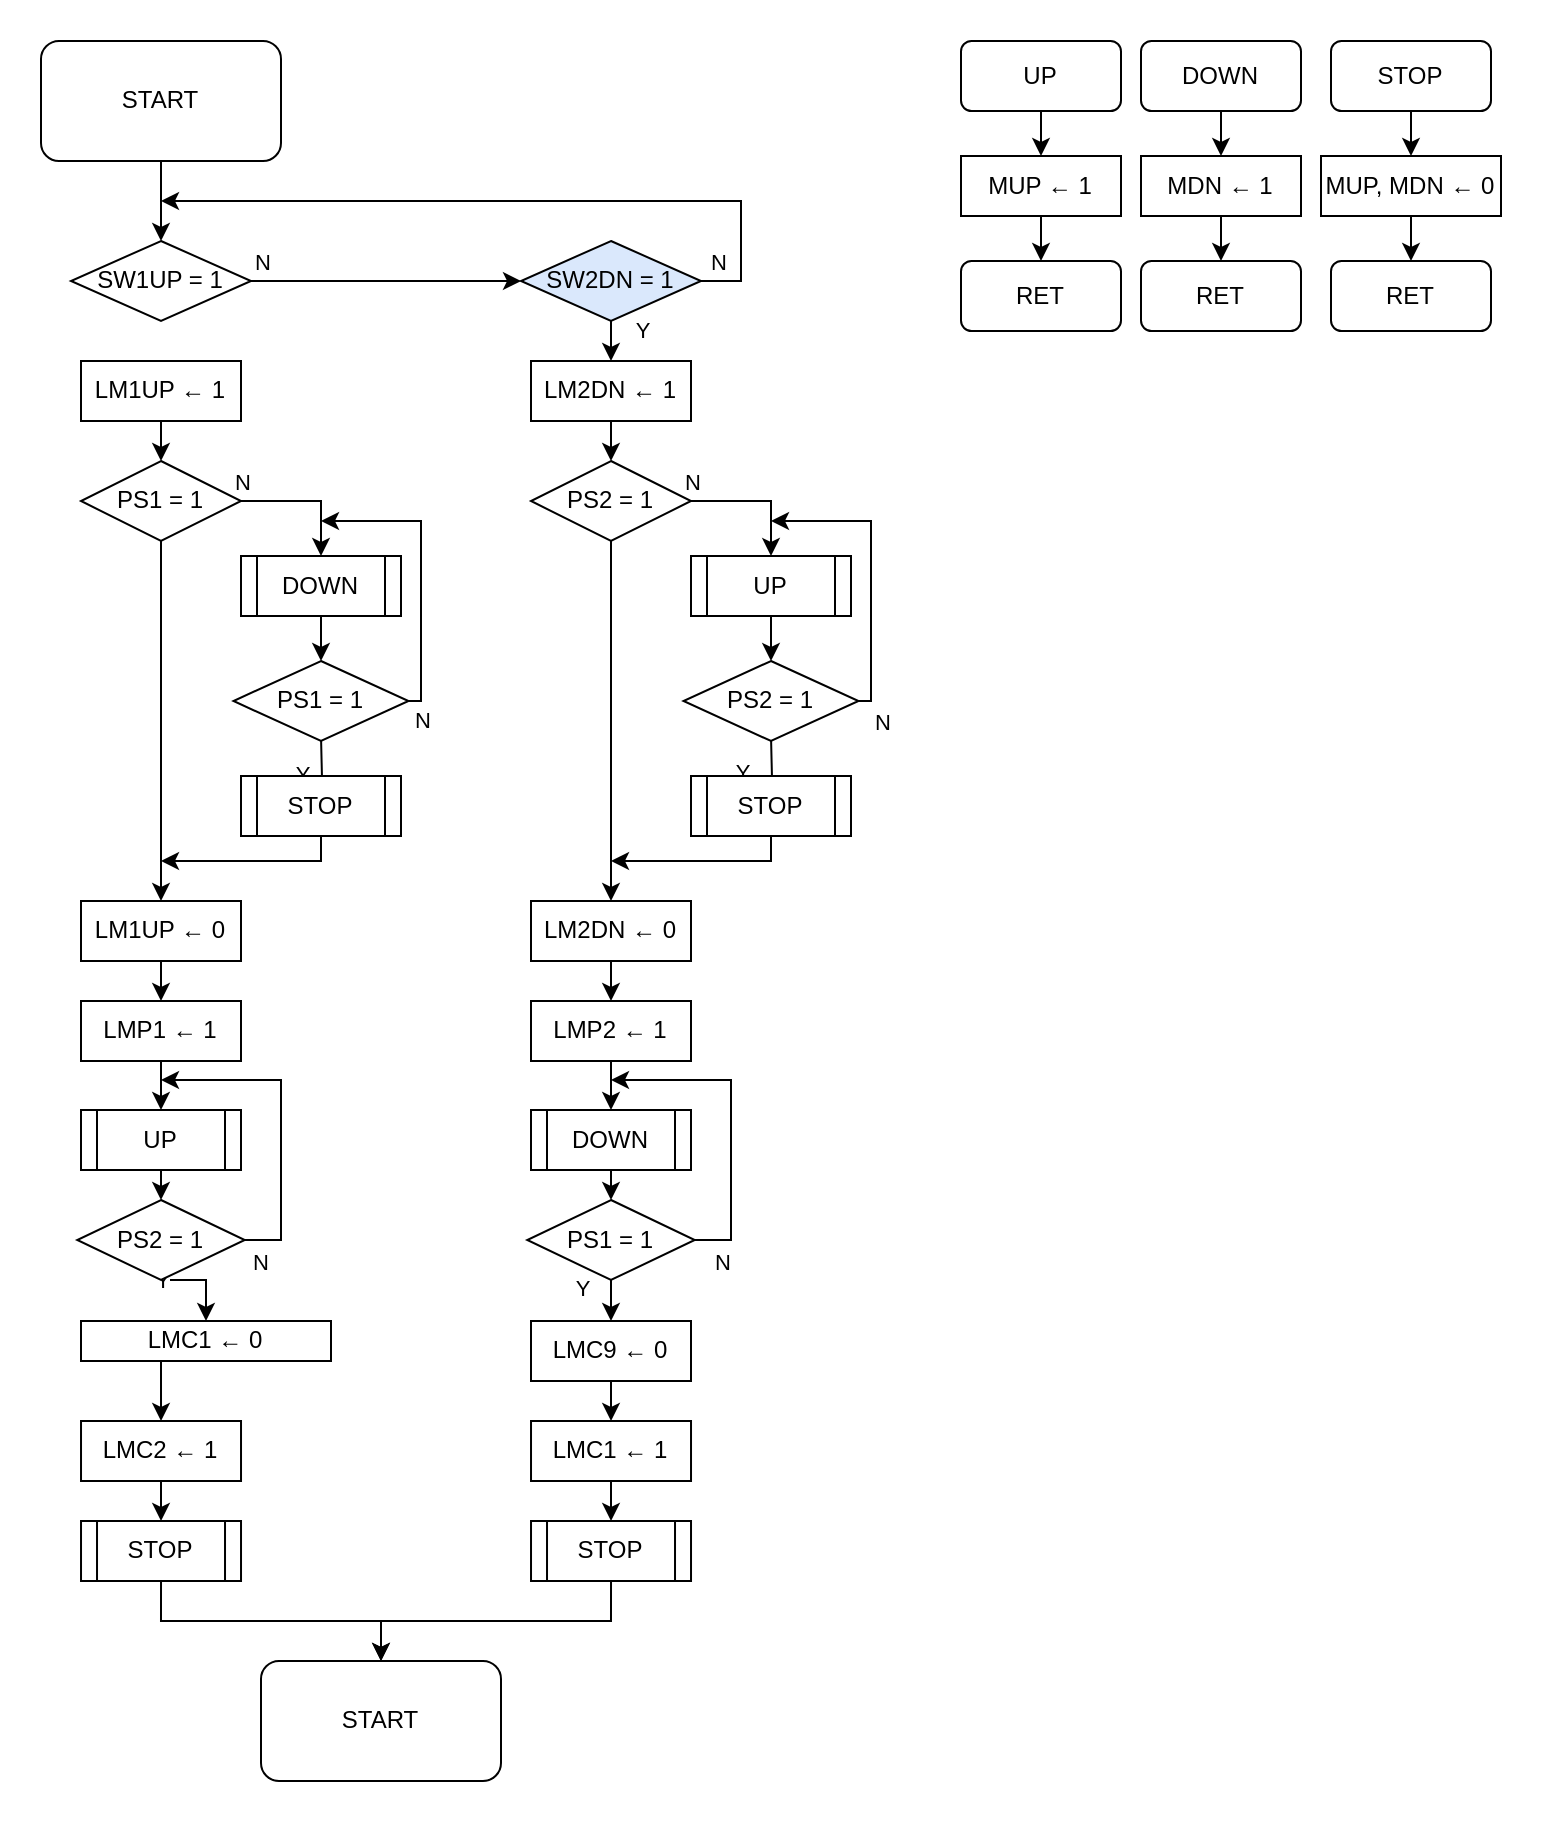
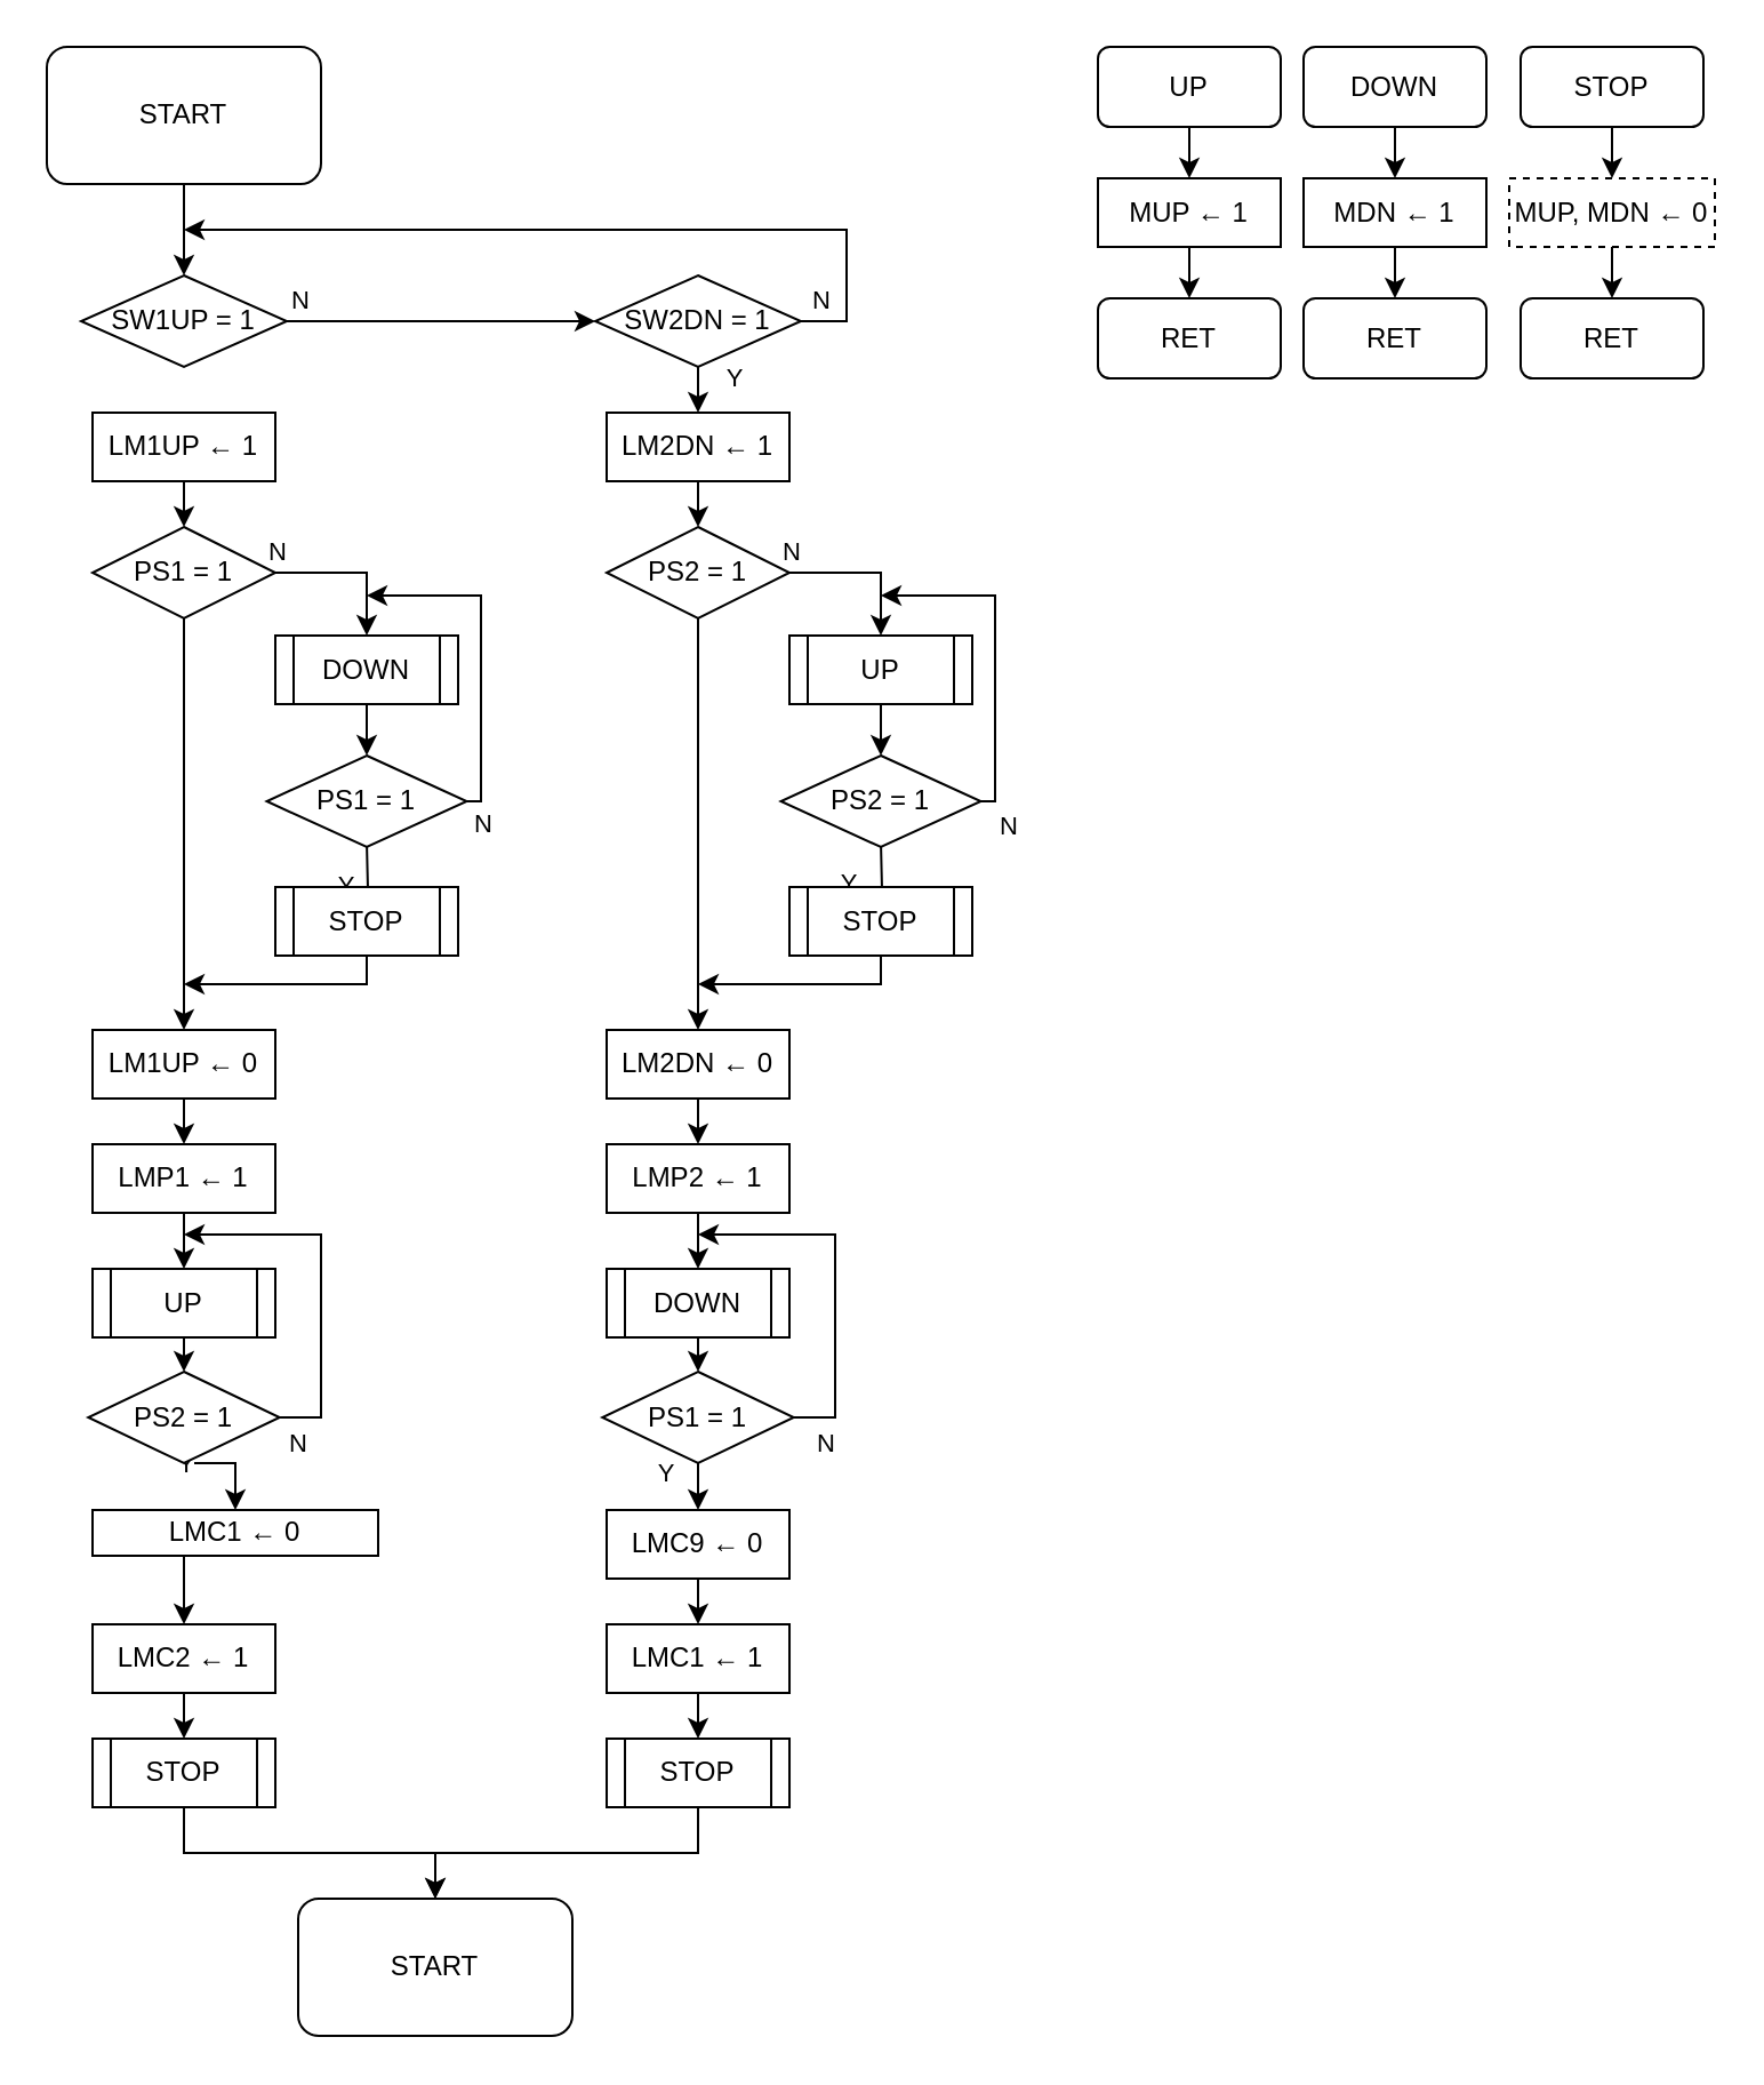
- <mxCell id="40" value="MUP, MDN ← 0" style="rounded=0;whiteSpace=wrap;html=1;" vertex="1" parent="1"><mxGeometry x="660" y="77.5" width="90" height="30" as="geometry" /></mxCell>
+ <mxCell id="40" value="MUP, MDN ← 0" style="rounded=0;whiteSpace=wrap;html=1;dashed=1;" vertex="1" parent="1"><mxGeometry x="660" y="77.5" width="90" height="30" as="geometry" /></mxCell>
- <mxCell id="80" value="SW2DN = 1" style="rhombus;whiteSpace=wrap;html=1;fillColor=#dae8fc;" vertex="1" parent="1"><mxGeometry x="260" y="120" width="90" height="40" as="geometry" /></mxCell>
+ <mxCell id="80" value="SW2DN = 1" style="rhombus;whiteSpace=wrap;html=1;" vertex="1" parent="1"><mxGeometry x="260" y="120" width="90" height="40" as="geometry" /></mxCell>
